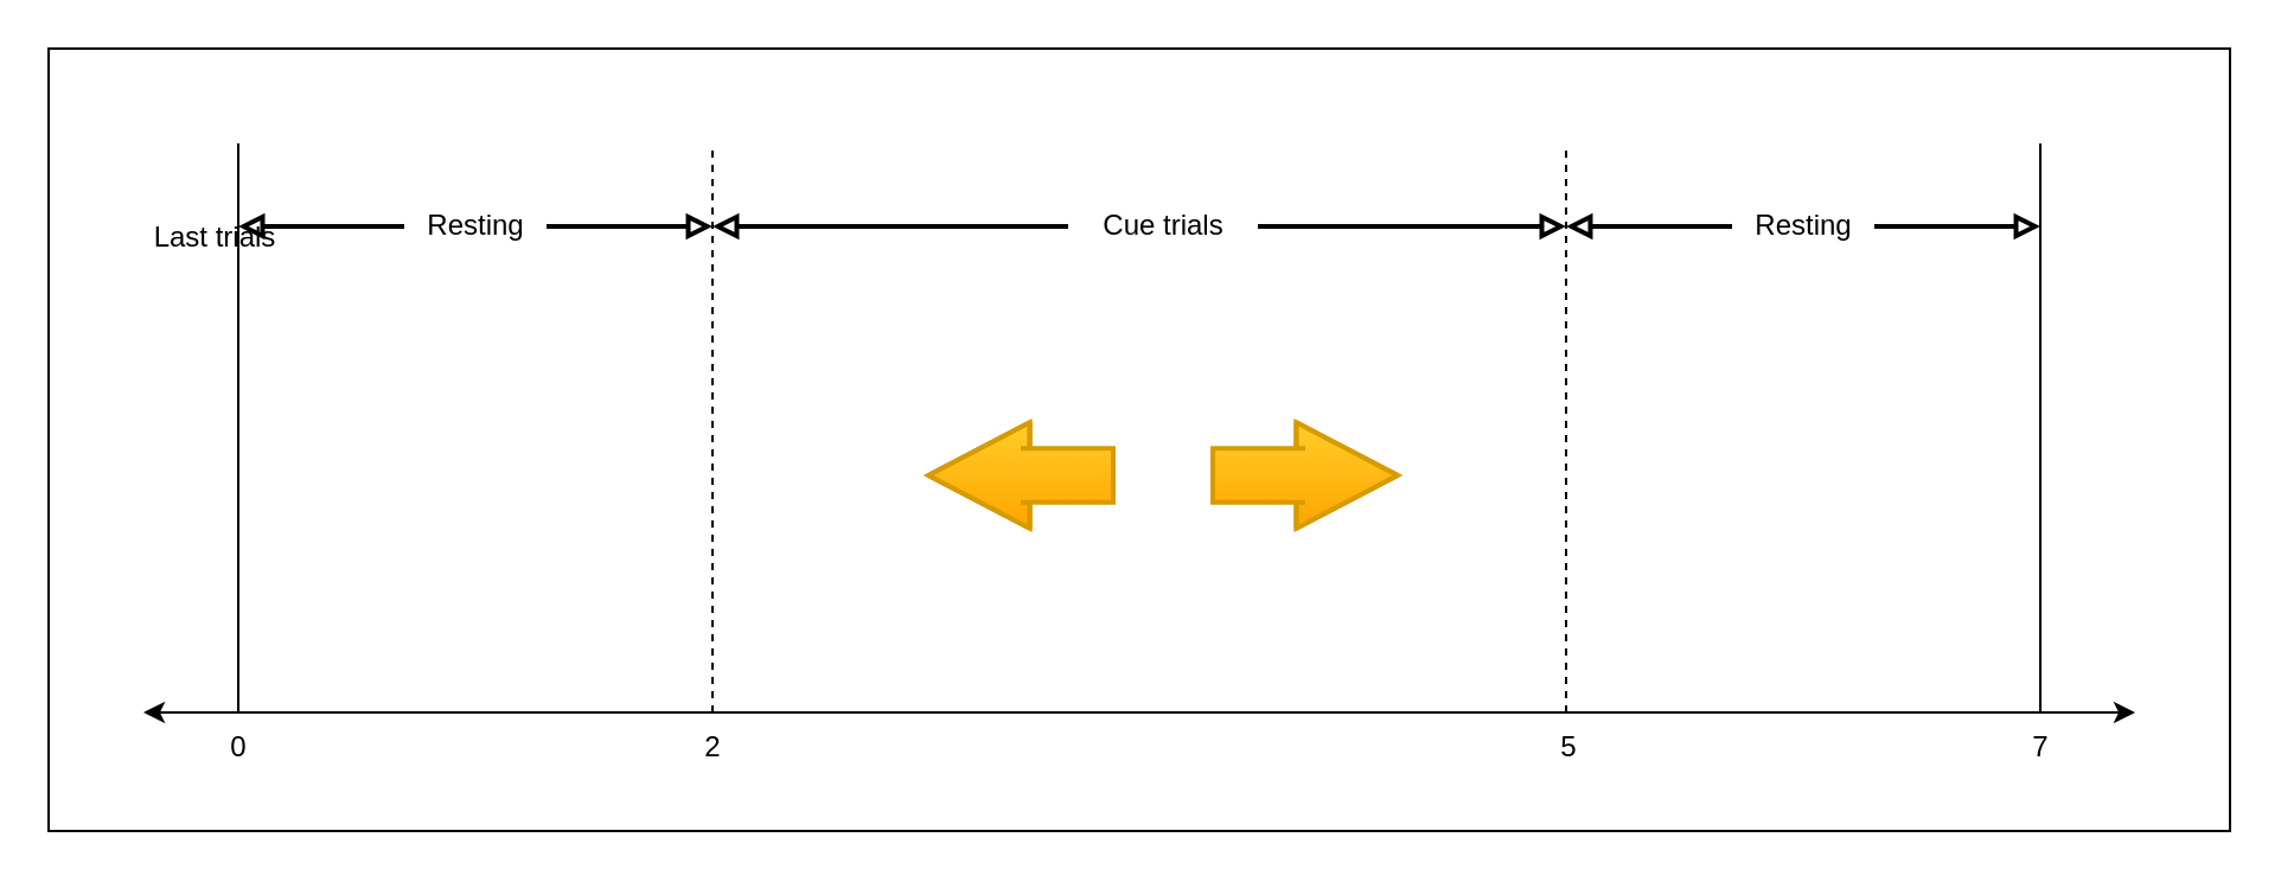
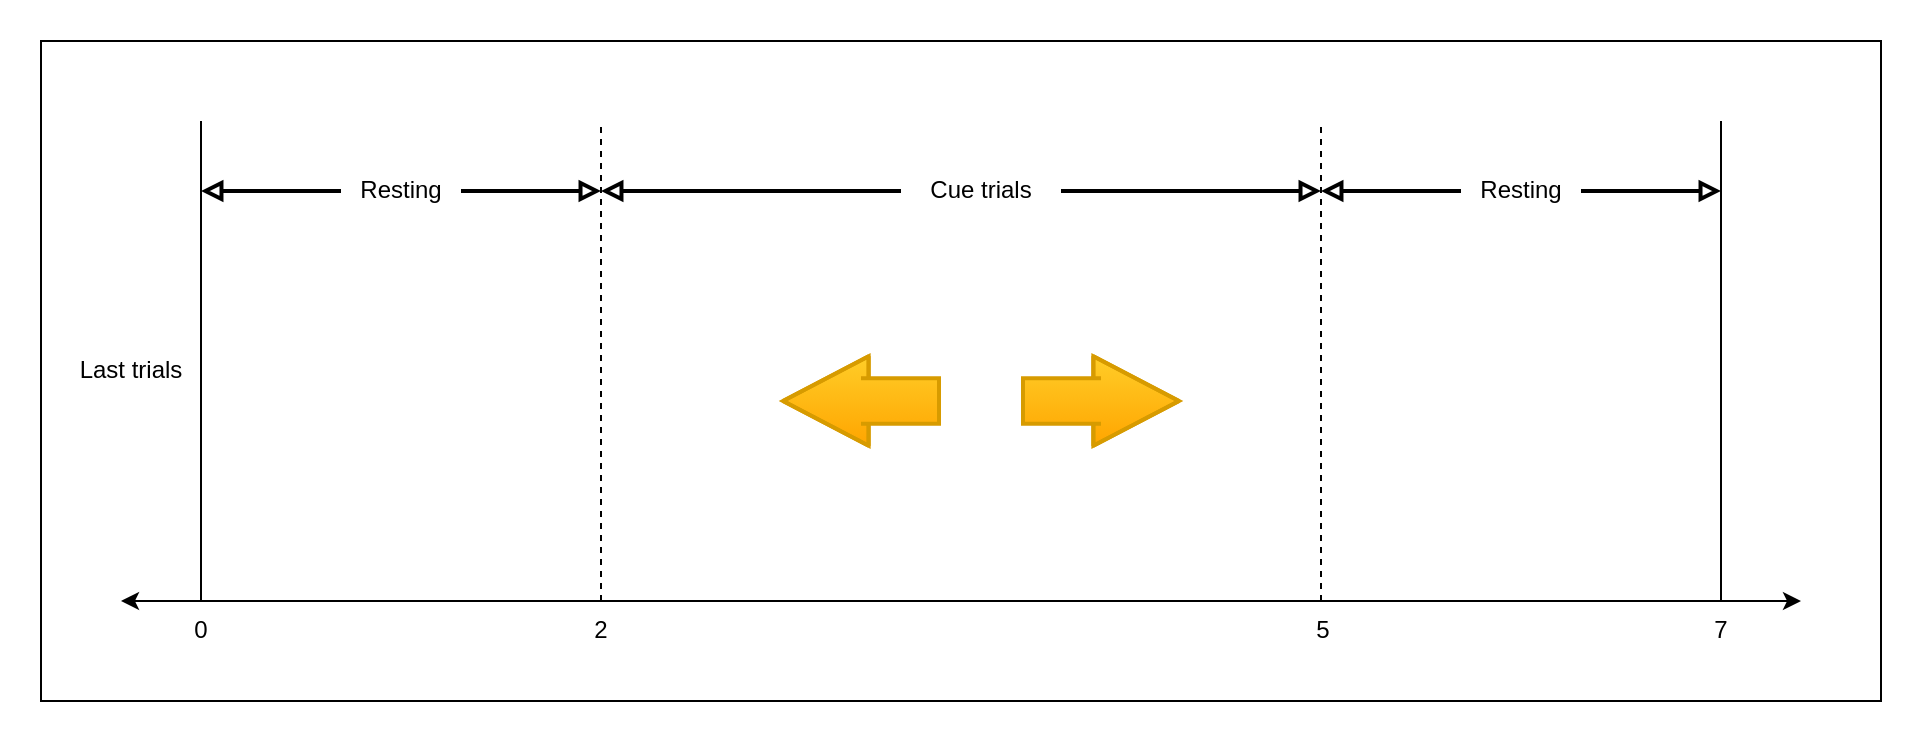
- <mxCell id="23" value="Last trials" style="text;html=1;align=center;verticalAlign=middle;resizable=0;points=[];autosize=1;strokeColor=none;fillColor=none;" vertex="1" parent="1"><mxGeometry x="55" y="85" width="70" height="30" as="geometry" /></mxCell>
+ <mxCell id="23" value="Last trials" style="text;html=1;align=center;verticalAlign=middle;resizable=0;points=[];autosize=1;strokeColor=none;fillColor=none;" vertex="1" parent="1"><mxGeometry x="30" y="170" width="70" height="30" as="geometry" /></mxCell>
